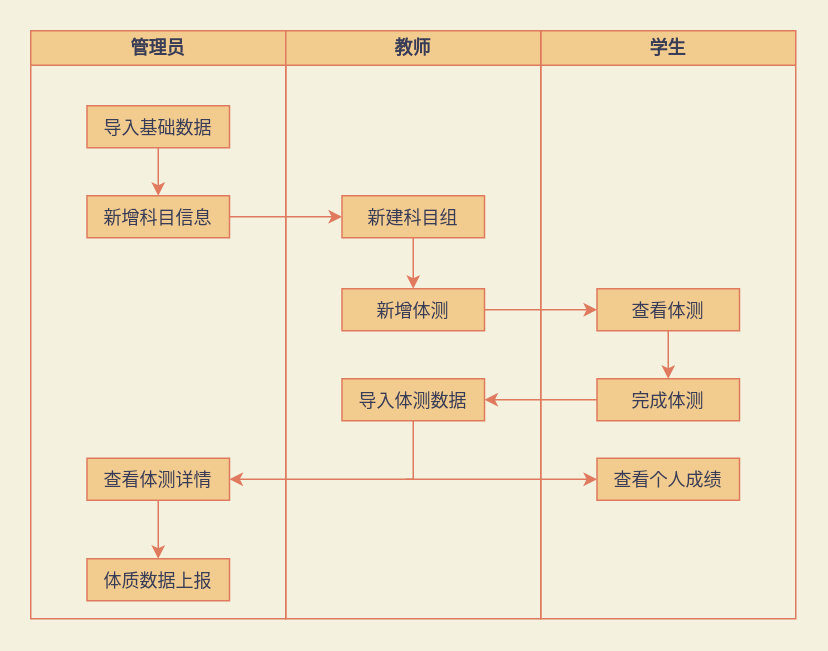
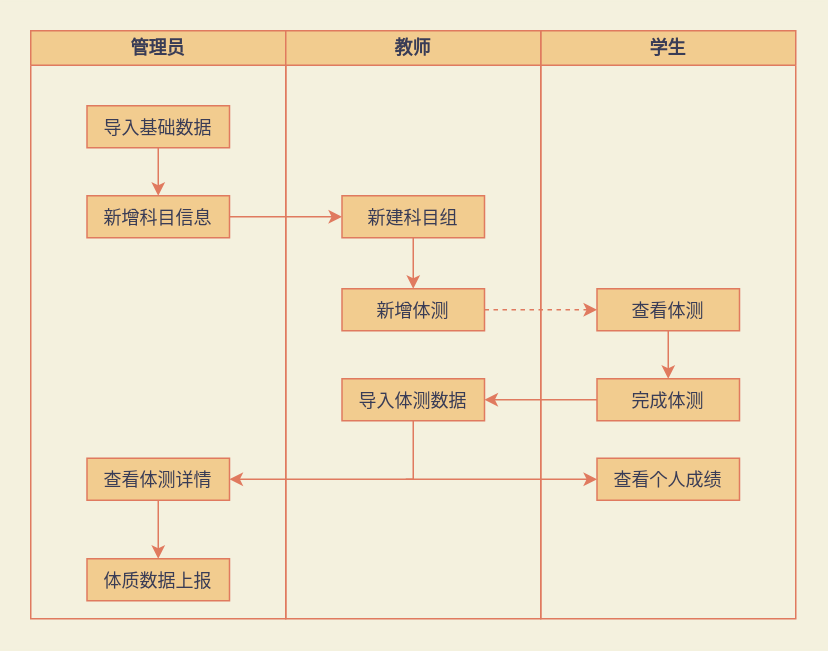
- <mxCell id="21" value="" style="edgeStyle=orthogonalEdgeStyle;rounded=0;sketch=0;orthogonalLoop=1;jettySize=auto;html=1;fontColor=#393C56;strokeColor=#E07A5F;fillColor=#F2CC8F;" parent="1" source="18" target="11" edge="1"><mxGeometry relative="1" as="geometry" /></mxCell>
+ <mxCell id="21" value="" style="edgeStyle=orthogonalEdgeStyle;rounded=0;sketch=0;orthogonalLoop=1;jettySize=auto;html=1;fontColor=#393C56;strokeColor=#E07A5F;fillColor=#F2CC8F;dashed=1;" parent="1" source="18" target="11" edge="1"><mxGeometry relative="1" as="geometry" /></mxCell>
